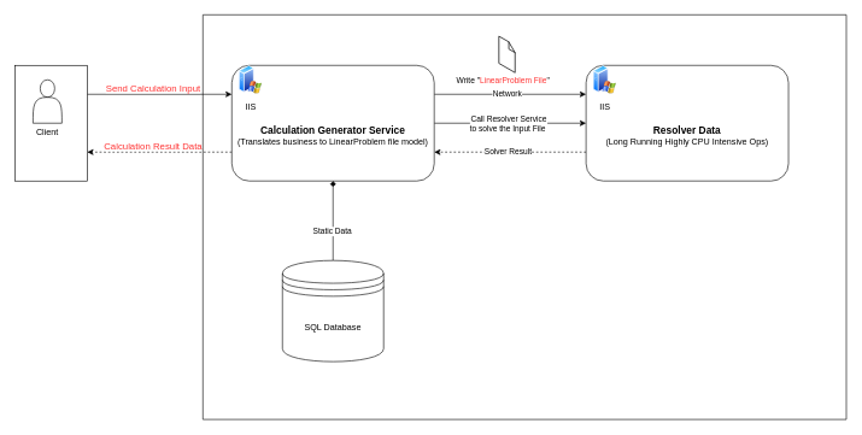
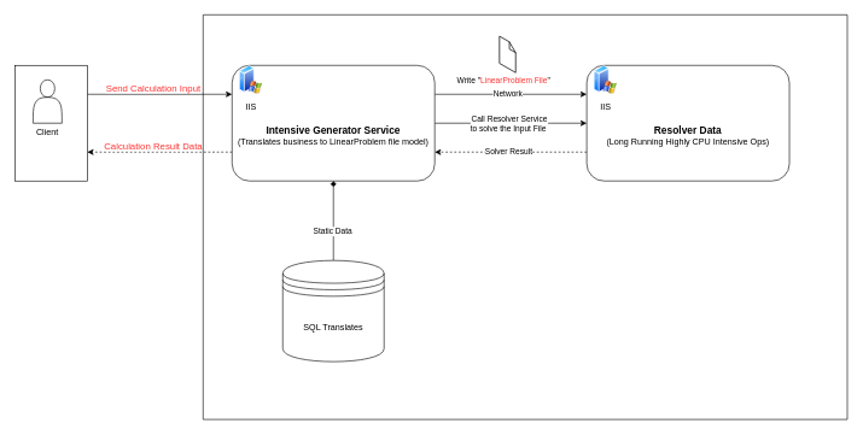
- <mxCell id="9" value="&lt;div&gt;&lt;b&gt;&lt;font style=&quot;font-size: 14px;&quot;&gt;&lt;br&gt;&lt;/font&gt;&lt;/b&gt;&lt;/div&gt;&lt;b&gt;&lt;font style=&quot;font-size: 14px;&quot;&gt;&lt;div&gt;&lt;b&gt;&lt;font style=&quot;font-size: 14px;&quot;&gt;&lt;br&gt;&lt;/font&gt;&lt;/b&gt;&lt;/div&gt;Calculation Generator Service&lt;/font&gt;&lt;/b&gt;&lt;br&gt;(Translates business to LinearProblem file model)" style="rounded=1;whiteSpace=wrap;html=1;" vertex="1" parent="1"><mxGeometry x="320" y="90" width="280" height="160" as="geometry" /></mxCell>
+ <mxCell id="9" value="&lt;div&gt;&lt;b&gt;&lt;font style=&quot;font-size: 14px;&quot;&gt;&lt;br&gt;&lt;/font&gt;&lt;/b&gt;&lt;/div&gt;&lt;b&gt;&lt;font style=&quot;font-size: 14px;&quot;&gt;&lt;div&gt;&lt;b&gt;&lt;font style=&quot;font-size: 14px;&quot;&gt;&lt;br&gt;&lt;/font&gt;&lt;/b&gt;&lt;/div&gt;Intensive Generator Service&lt;/font&gt;&lt;/b&gt;&lt;br&gt;(Translates business to LinearProblem file model)" style="rounded=1;whiteSpace=wrap;html=1;" vertex="1" parent="1"><mxGeometry x="320" y="90" width="280" height="160" as="geometry" /></mxCell>
- <mxCell id="19" value="SQL Database" style="shape=datastore;whiteSpace=wrap;html=1;" vertex="1" parent="1"><mxGeometry x="390" y="360" width="140" height="140" as="geometry" /></mxCell>
+ <mxCell id="19" value="SQL Translates" style="shape=datastore;whiteSpace=wrap;html=1;" vertex="1" parent="1"><mxGeometry x="390" y="360" width="140" height="140" as="geometry" /></mxCell>
